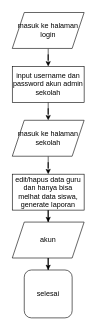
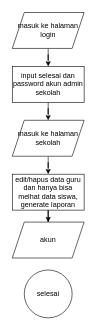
- <mxCell id="5" value="input username dan password akun admin sekolah" style="rounded=0;whiteSpace=wrap;html=1;" vertex="1" parent="1"><mxGeometry x="20" y="110" width="120" height="60" as="geometry" /></mxCell>
+ <mxCell id="5" value="input selesai dan password akun admin sekolah" style="rounded=0;whiteSpace=wrap;html=1;" vertex="1" parent="1"><mxGeometry x="20" y="110" width="120" height="60" as="geometry" /></mxCell>
- <mxCell id="10" value="" style="edgeStyle=orthogonalEdgeStyle;rounded=0;orthogonalLoop=1;jettySize=auto;html=1;" edge="1" parent="1" source="11" target="12"><mxGeometry relative="1" as="geometry" /></mxCell>
- <mxCell id="12" value="selesai" style="whiteSpace=wrap;html=1;aspect=fixed;rounded=1;" vertex="1" parent="1"><mxGeometry x="40" y="450" width="80" height="80" as="geometry" /></mxCell>
+ <mxCell id="12" value="selesai" style="ellipse;whiteSpace=wrap;html=1;aspect=fixed;" vertex="1" parent="1"><mxGeometry x="40" y="450" width="80" height="80" as="geometry" /></mxCell>
